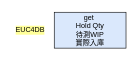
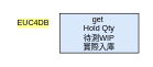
- <mxCell id="3" value="EUC4DB" style="text;html=1;strokeColor=none;fillColor=none;align=center;verticalAlign=middle;whiteSpace=wrap;rounded=0;labelBackgroundColor=#FFFF99;" vertex="1" parent="1"><mxGeometry x="20" y="35" width="60" height="30" as="geometry" /></mxCell>
+ <mxCell id="3" value="EUC4DB" style="text;html=1;strokeColor=none;fillColor=none;align=center;verticalAlign=middle;whiteSpace=wrap;rounded=0;labelBackgroundColor=#FFFF99;" vertex="1" parent="1"><mxGeometry x="20" y="20" width="60" height="30" as="geometry" /></mxCell>
